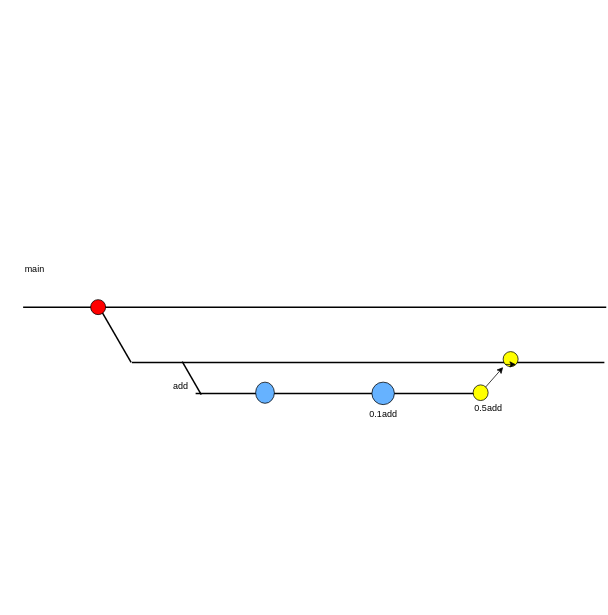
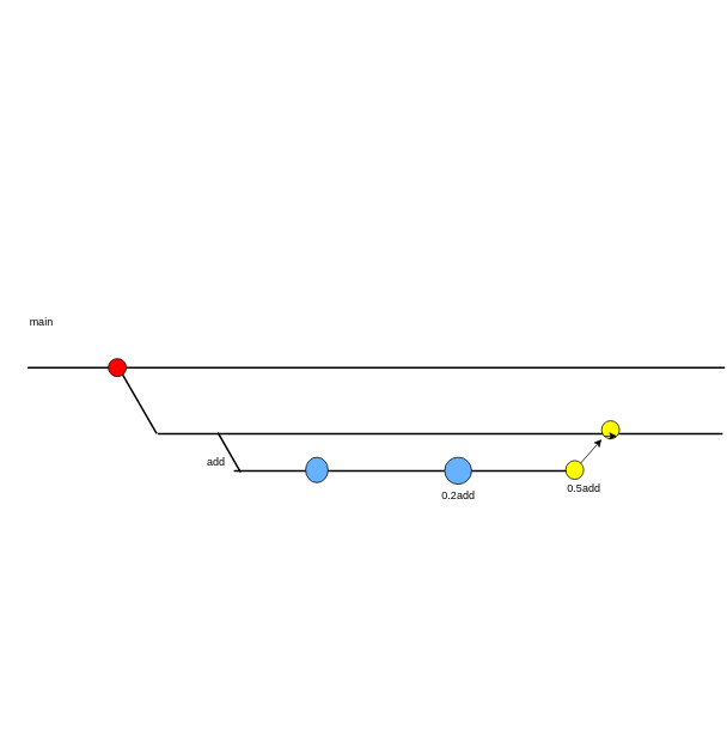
- <mxCell id="17" value="0.1add" style="text;html=1;resizable=0;autosize=1;align=center;verticalAlign=middle;points=[];fillColor=none;strokeColor=none;rounded=0;fontColor=#000000;" vertex="1" parent="1"><mxGeometry x="480" y="537.23" width="60" height="30" as="geometry" /></mxCell>
+ <mxCell id="17" value="0.2add" style="text;html=1;resizable=0;autosize=1;align=center;verticalAlign=middle;points=[];fillColor=none;strokeColor=none;rounded=0;fontColor=#000000;" vertex="1" parent="1"><mxGeometry x="480" y="537.23" width="60" height="30" as="geometry" /></mxCell>
